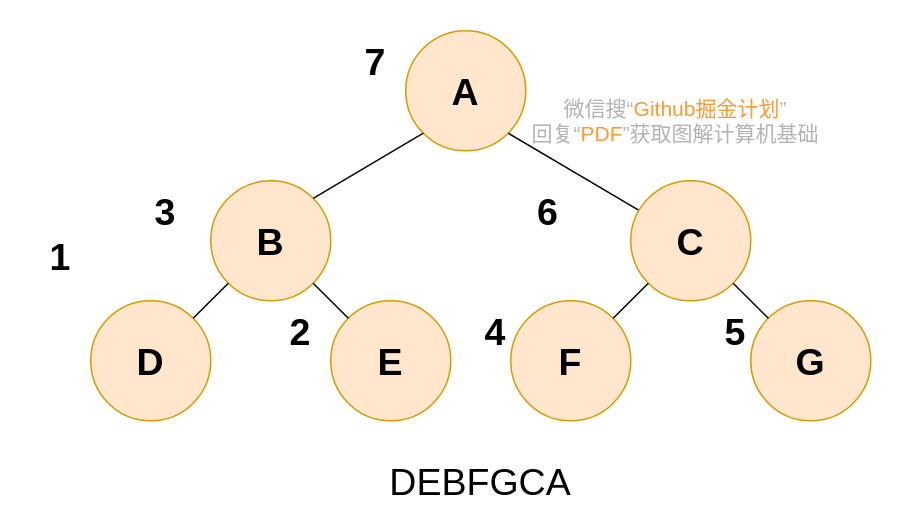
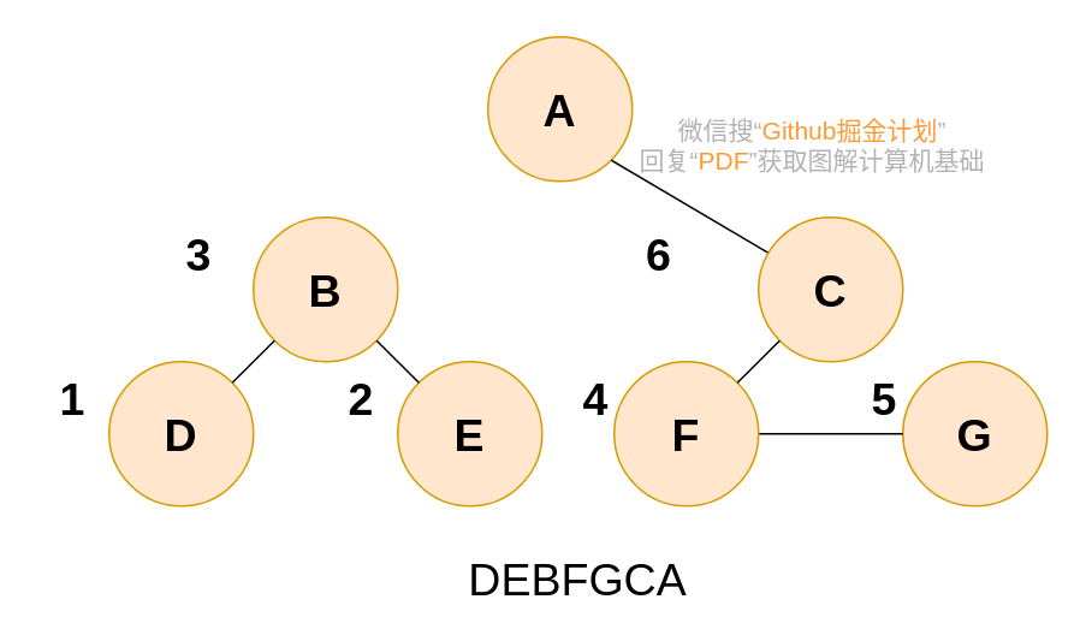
- <mxCell id="13" value="&lt;font style=&quot;font-size: 25px&quot;&gt;&lt;b&gt;7&lt;/b&gt;&lt;/font&gt;" style="text;html=1;strokeColor=none;fillColor=none;align=center;verticalAlign=middle;whiteSpace=wrap;rounded=0;" vertex="1" parent="1"><mxGeometry x="230" y="30" width="40" height="20" as="geometry" /></mxCell>
- <mxCell id="8" value="" style="endArrow=none;html=1;exitX=1;exitY=0;exitDx=0;exitDy=0;entryX=0;entryY=1;entryDx=0;entryDy=0;" edge="1" parent="1" source="5" target="2"><mxGeometry width="50" height="50" relative="1" as="geometry"><mxPoint x="200" y="340" as="sourcePoint" /><mxPoint x="368" y="222" as="targetPoint" /></mxGeometry></mxCell>
- <mxCell id="16" value="&lt;font style=&quot;font-size: 25px&quot;&gt;&lt;b&gt;1&lt;/b&gt;&lt;/font&gt;" style="text;html=1;strokeColor=none;fillColor=none;align=center;verticalAlign=middle;whiteSpace=wrap;rounded=0;" vertex="1" parent="1"><mxGeometry x="20" y="160" width="40" height="20" as="geometry" /></mxCell>
+ <mxCell id="16" value="&lt;font style=&quot;font-size: 25px&quot;&gt;&lt;b&gt;1&lt;/b&gt;&lt;/font&gt;" style="text;html=1;strokeColor=none;fillColor=none;align=center;verticalAlign=middle;whiteSpace=wrap;rounded=0;" vertex="1" parent="1"><mxGeometry x="20" y="210" width="40" height="20" as="geometry" /></mxCell>
- <mxCell id="10" value="" style="endArrow=none;html=1;" edge="1" parent="1" source="7" target="4"><mxGeometry width="50" height="50" relative="1" as="geometry"><mxPoint x="361.634" y="211.92" as="sourcePoint" /><mxPoint x="376.284" y="210.284" as="targetPoint" /></mxGeometry></mxCell>
+ <mxCell id="10" value="" style="endArrow=none;html=1;" edge="1" parent="1" source="7" target="18"><mxGeometry width="50" height="50" relative="1" as="geometry"><mxPoint x="361.634" y="211.92" as="sourcePoint" /><mxPoint x="376.284" y="210.284" as="targetPoint" /></mxGeometry></mxCell>
